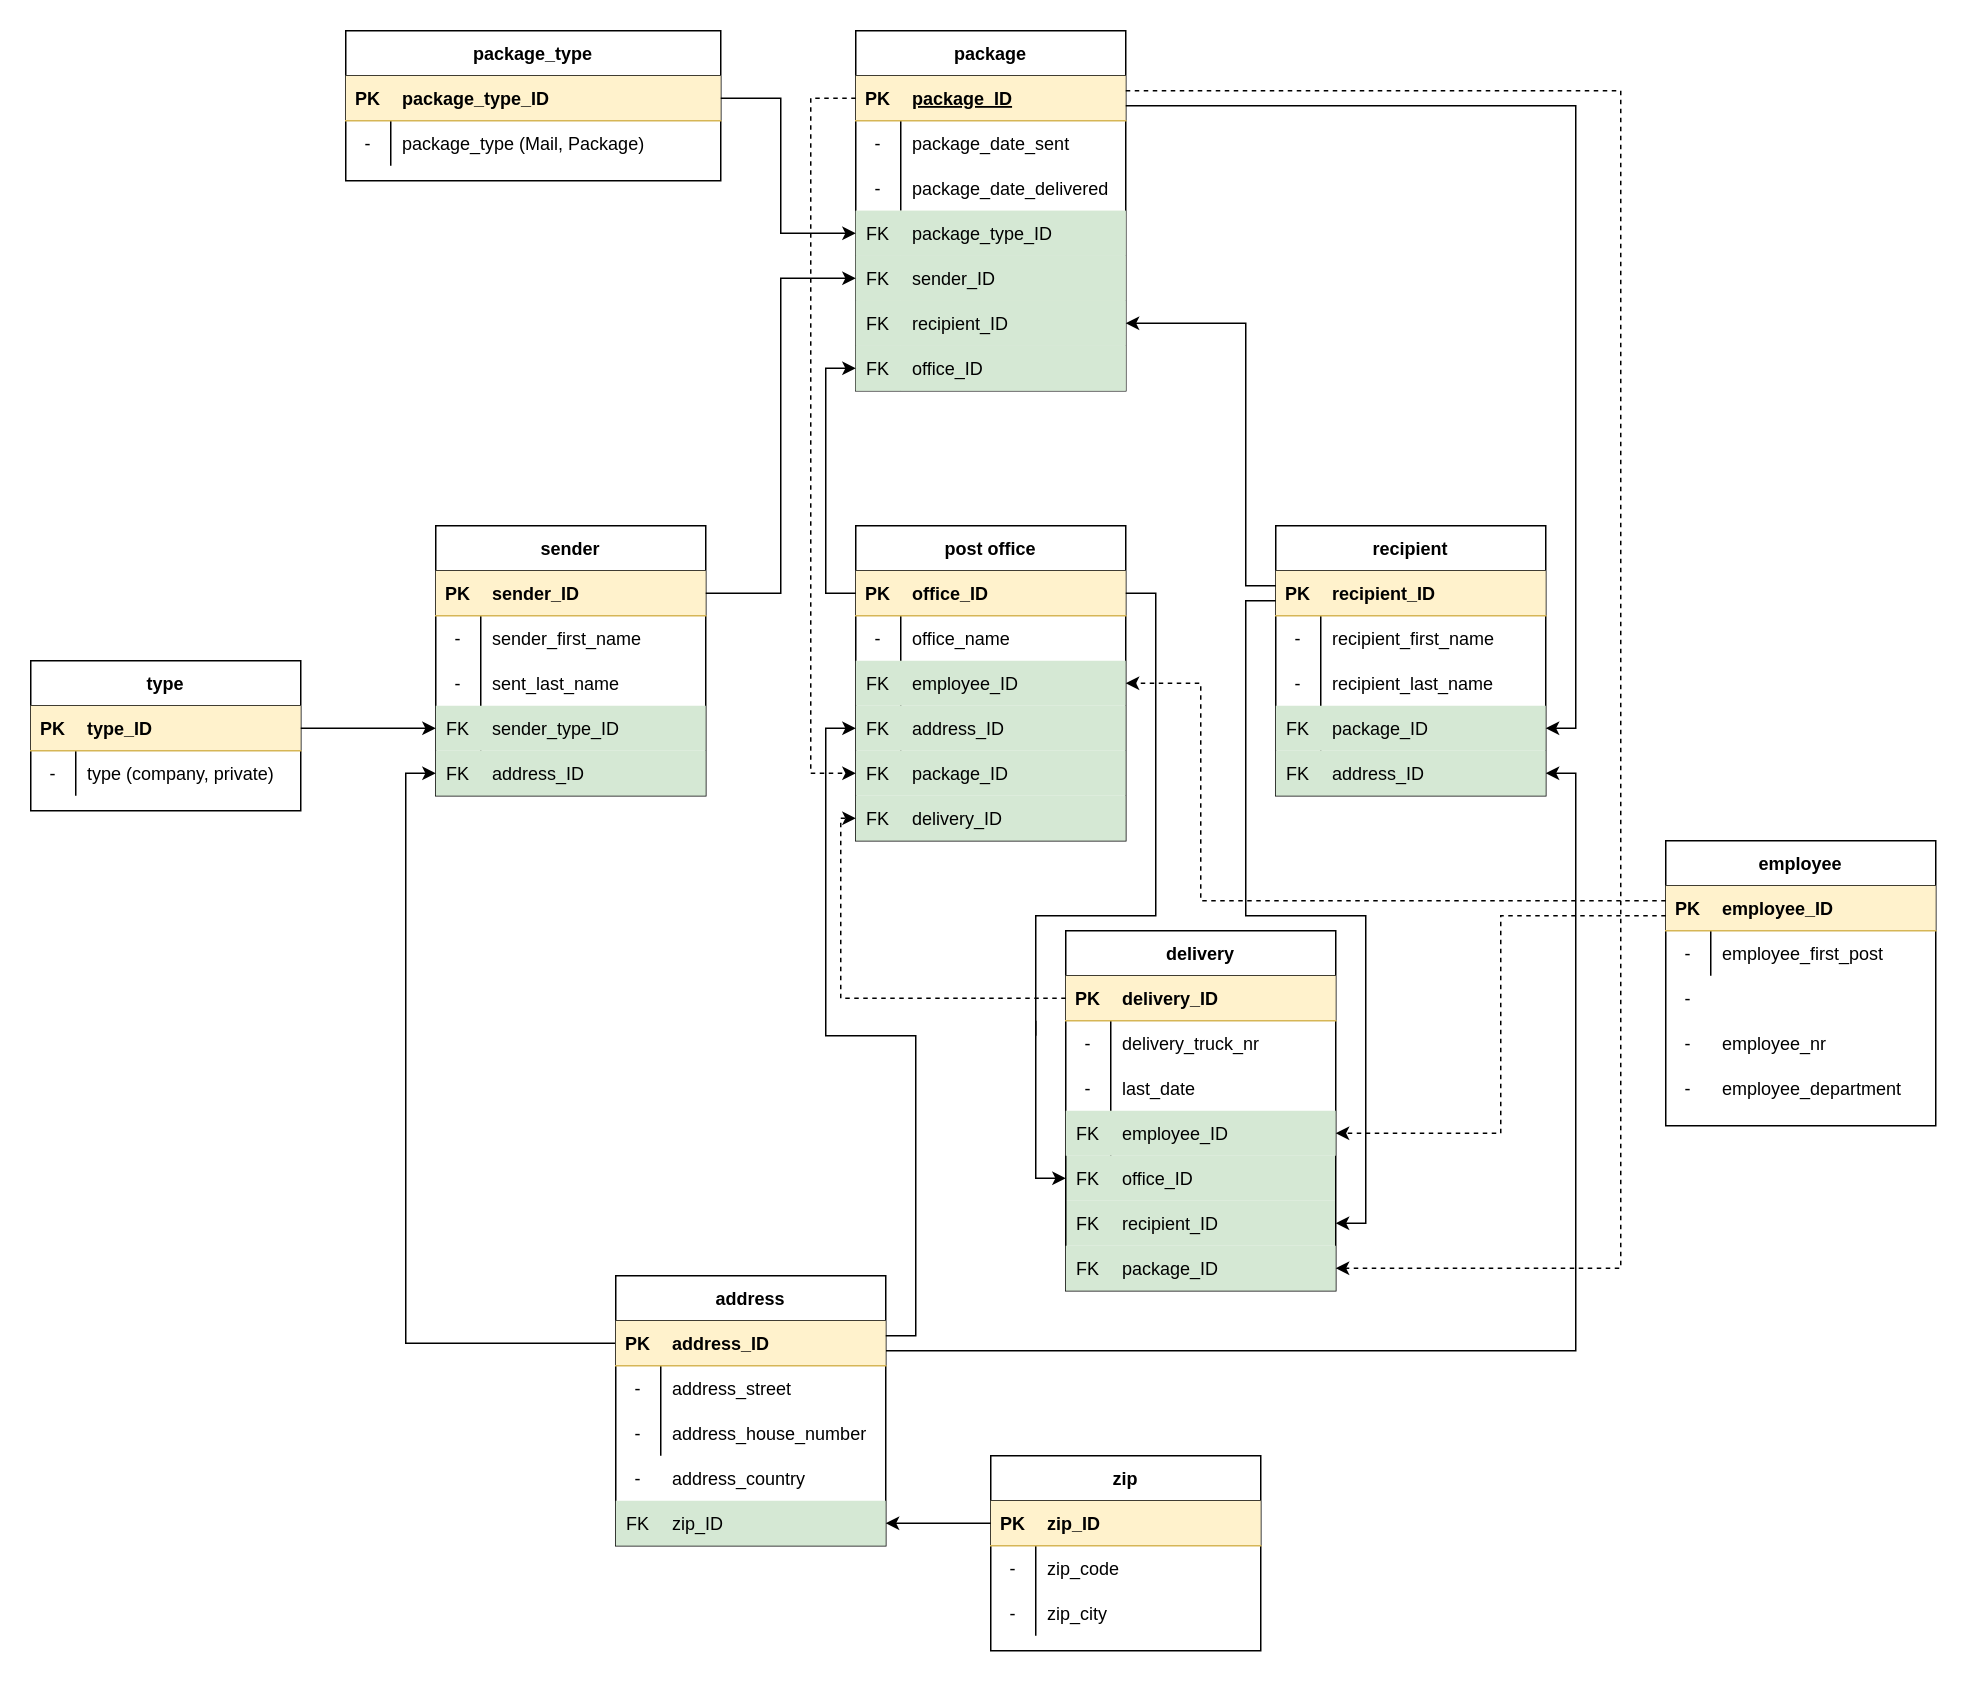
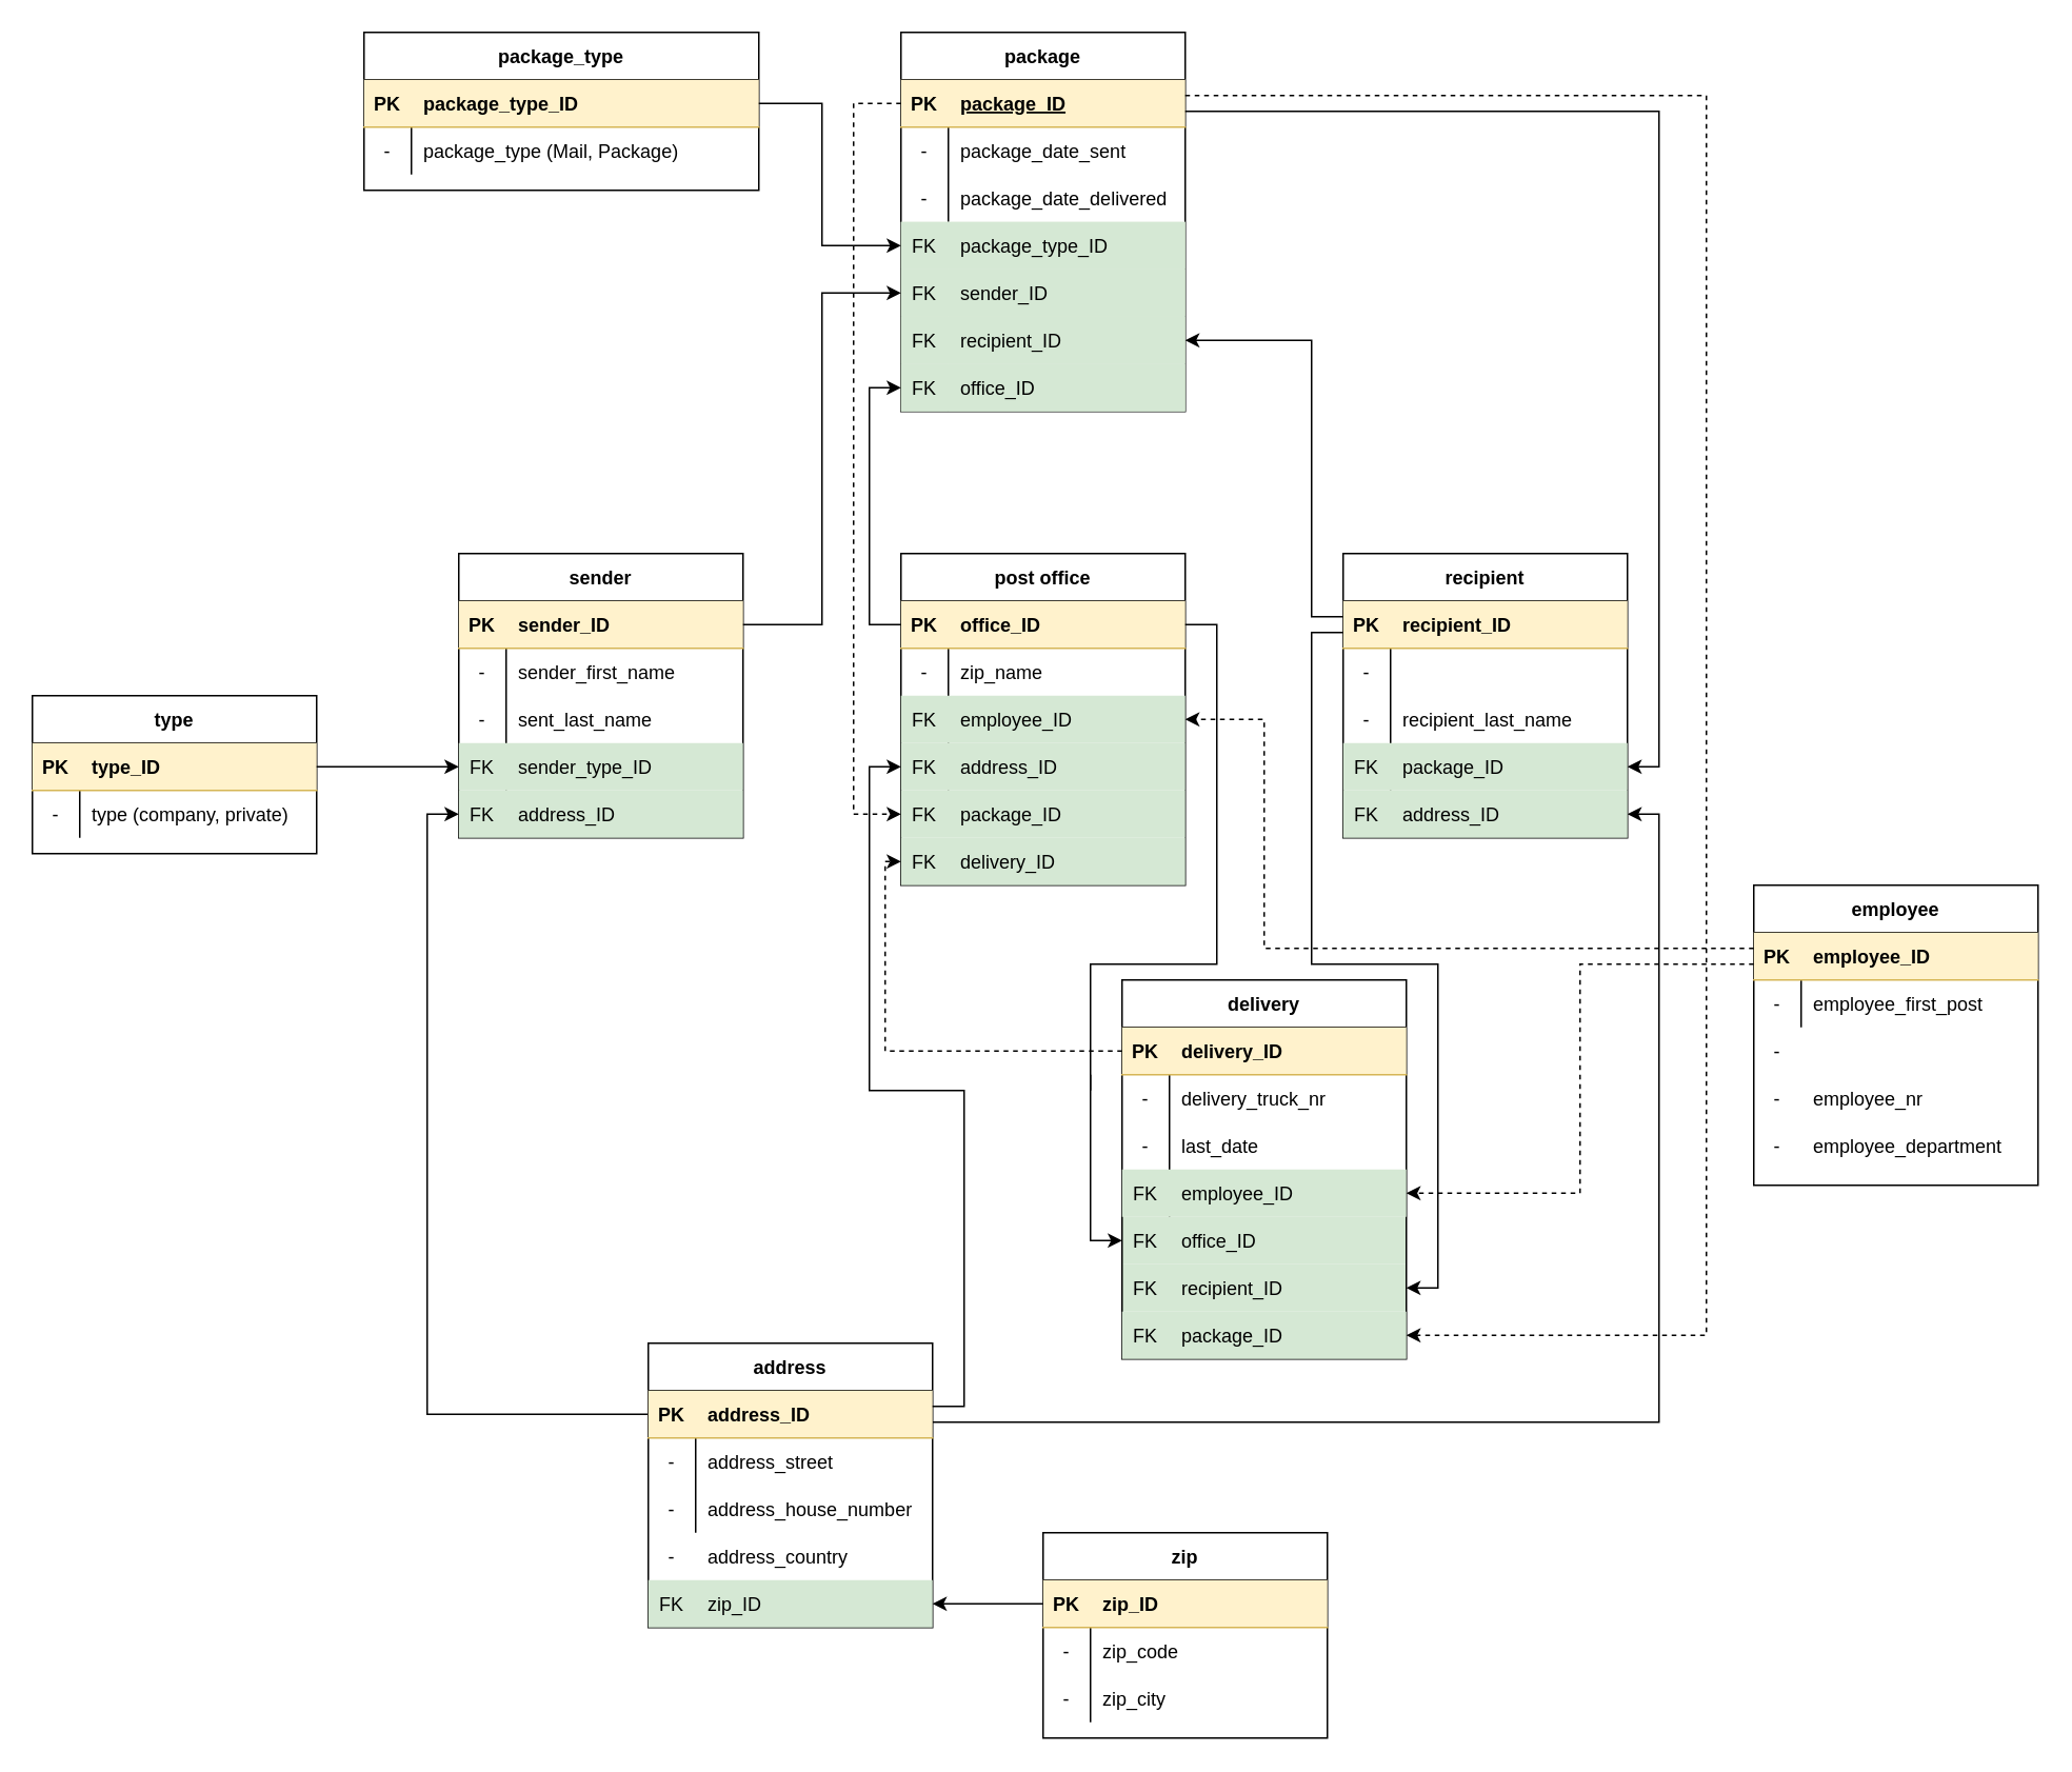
- <mxCell id="40" value="recipient_first_name" style="shape=partialRectangle;connectable=0;fillColor=none;top=0;left=0;bottom=0;right=0;align=left;spacingLeft=6;overflow=hidden;" parent="38" vertex="1"><mxGeometry x="30" width="150" height="30" as="geometry" /></mxCell>
- <mxCell id="27" value="office_name" style="shape=partialRectangle;connectable=0;fillColor=none;top=0;left=0;bottom=0;right=0;align=left;spacingLeft=6;overflow=hidden;" parent="25" vertex="1"><mxGeometry x="30" width="150" height="30" as="geometry" /></mxCell>
+ <mxCell id="27" value="zip_name" style="shape=partialRectangle;connectable=0;fillColor=none;top=0;left=0;bottom=0;right=0;align=left;spacingLeft=6;overflow=hidden;" parent="25" vertex="1"><mxGeometry x="30" width="150" height="30" as="geometry" /></mxCell>
